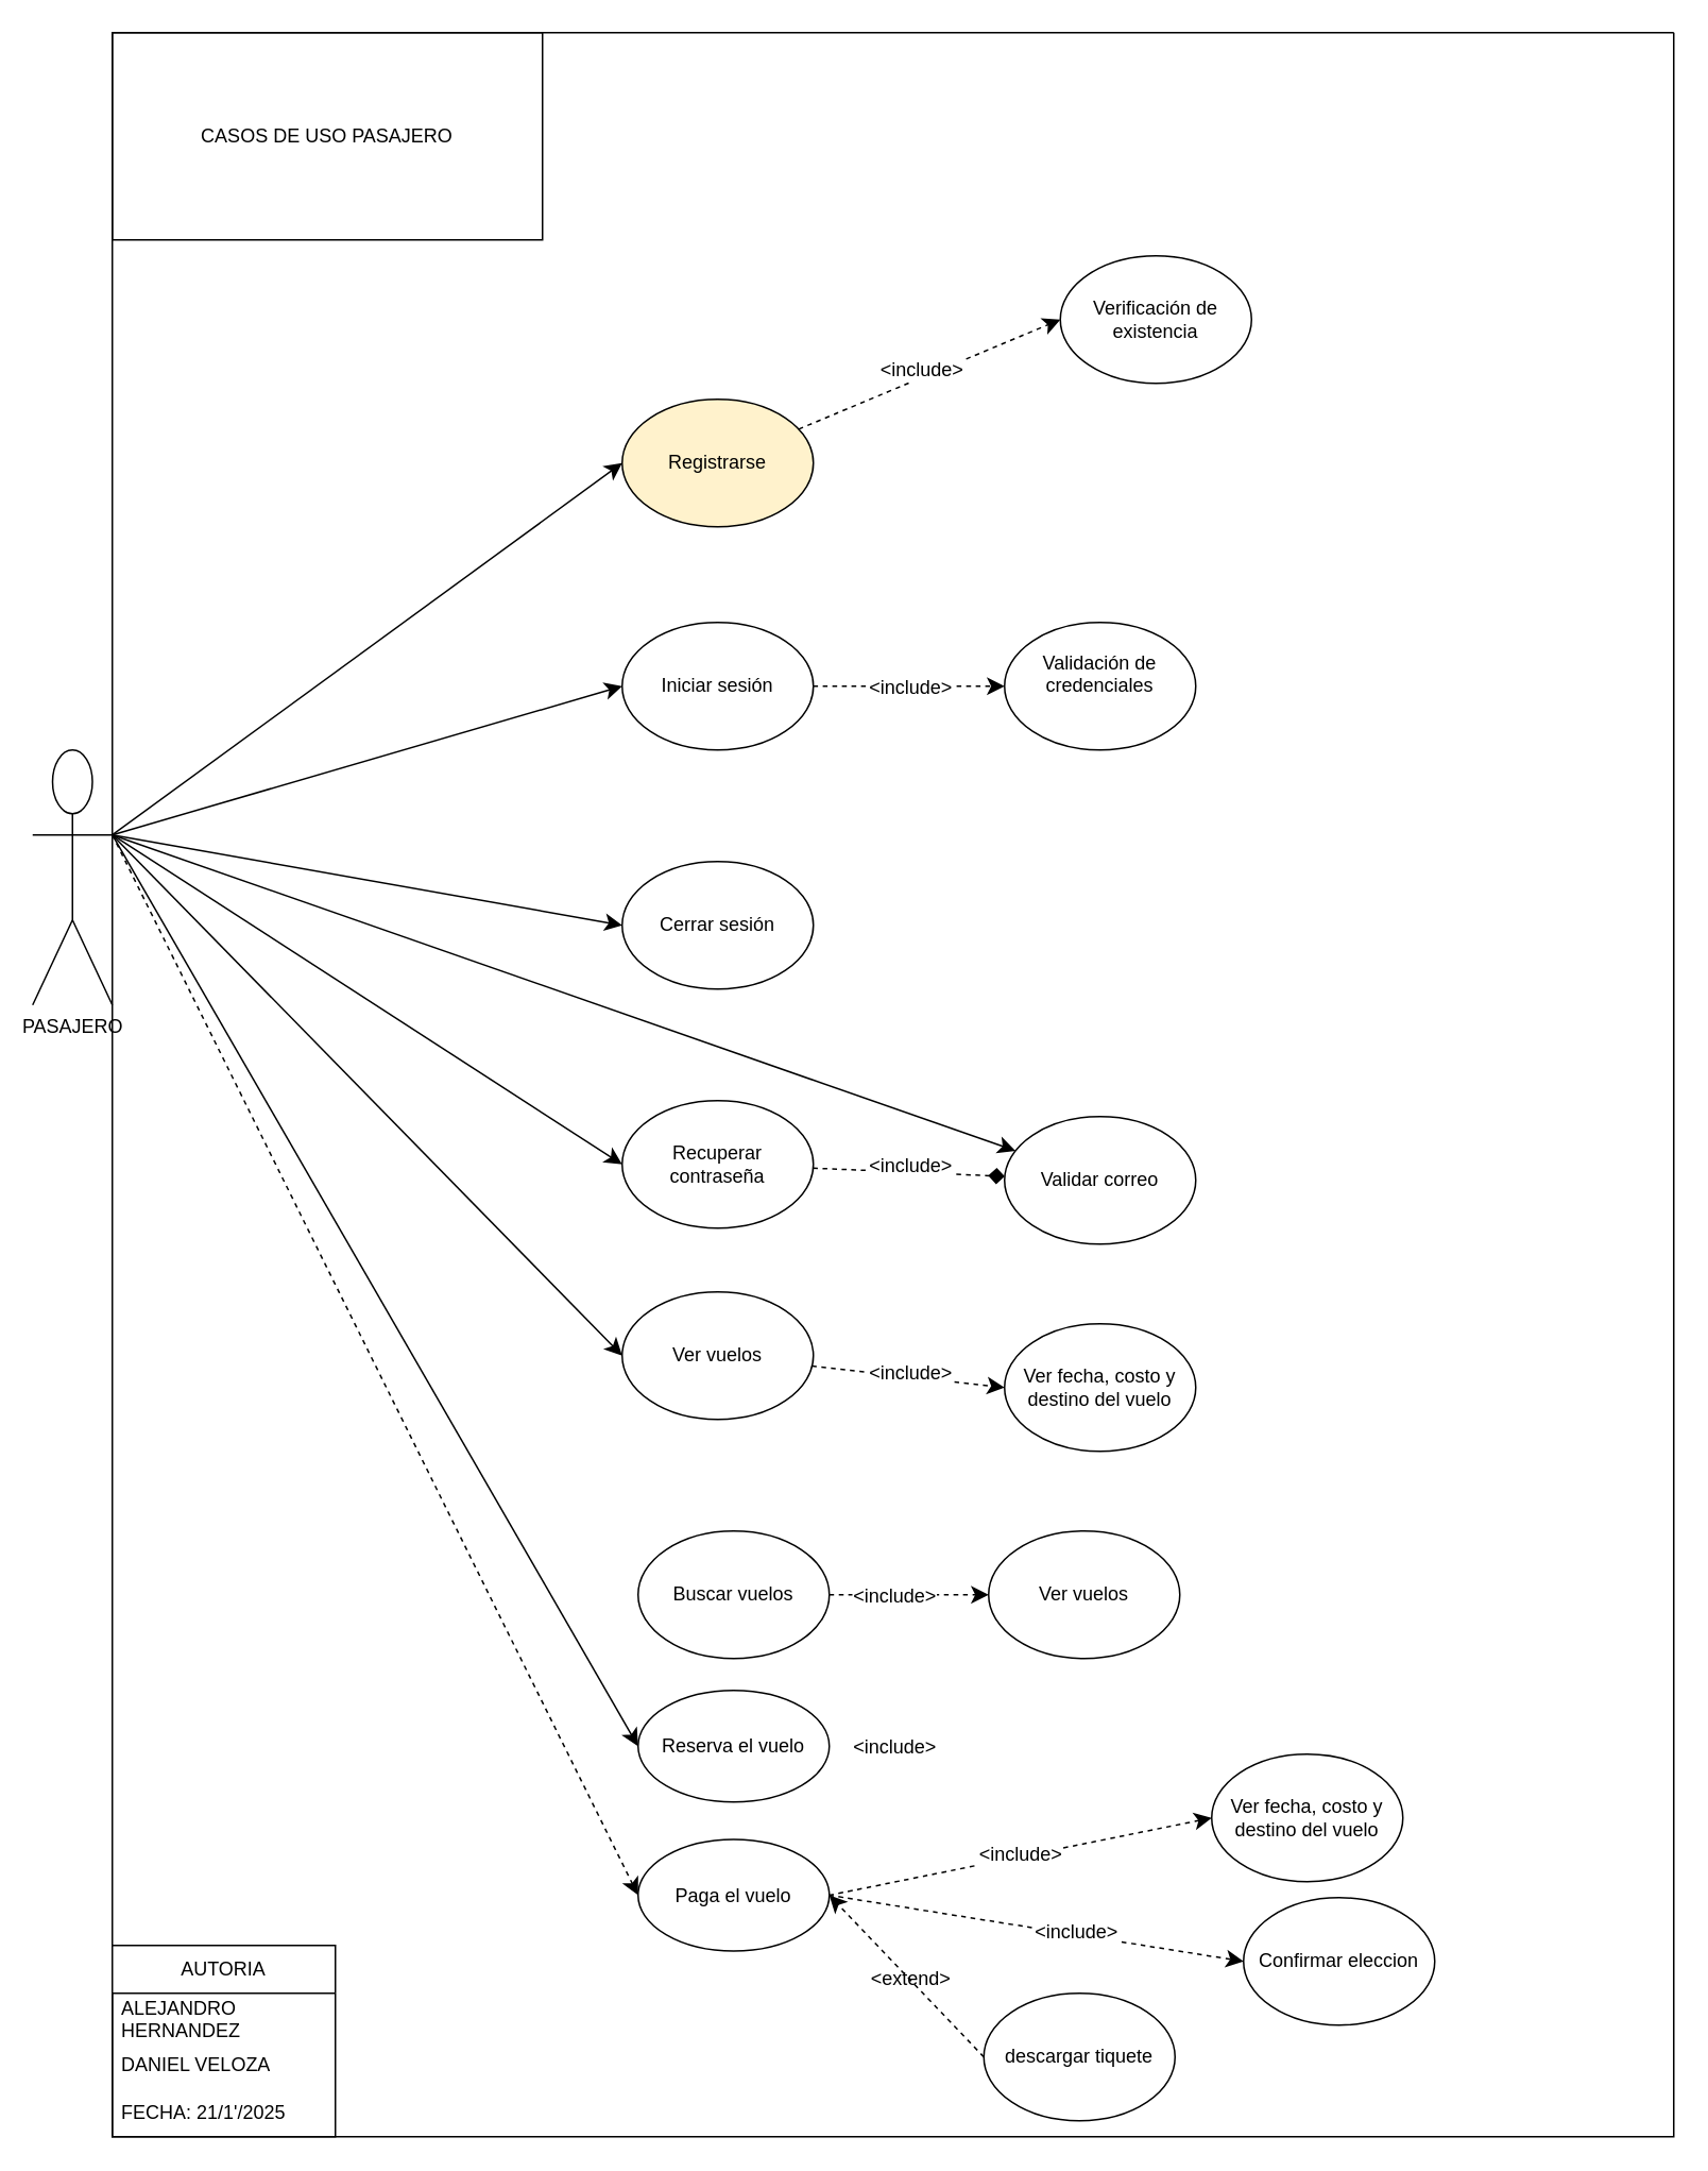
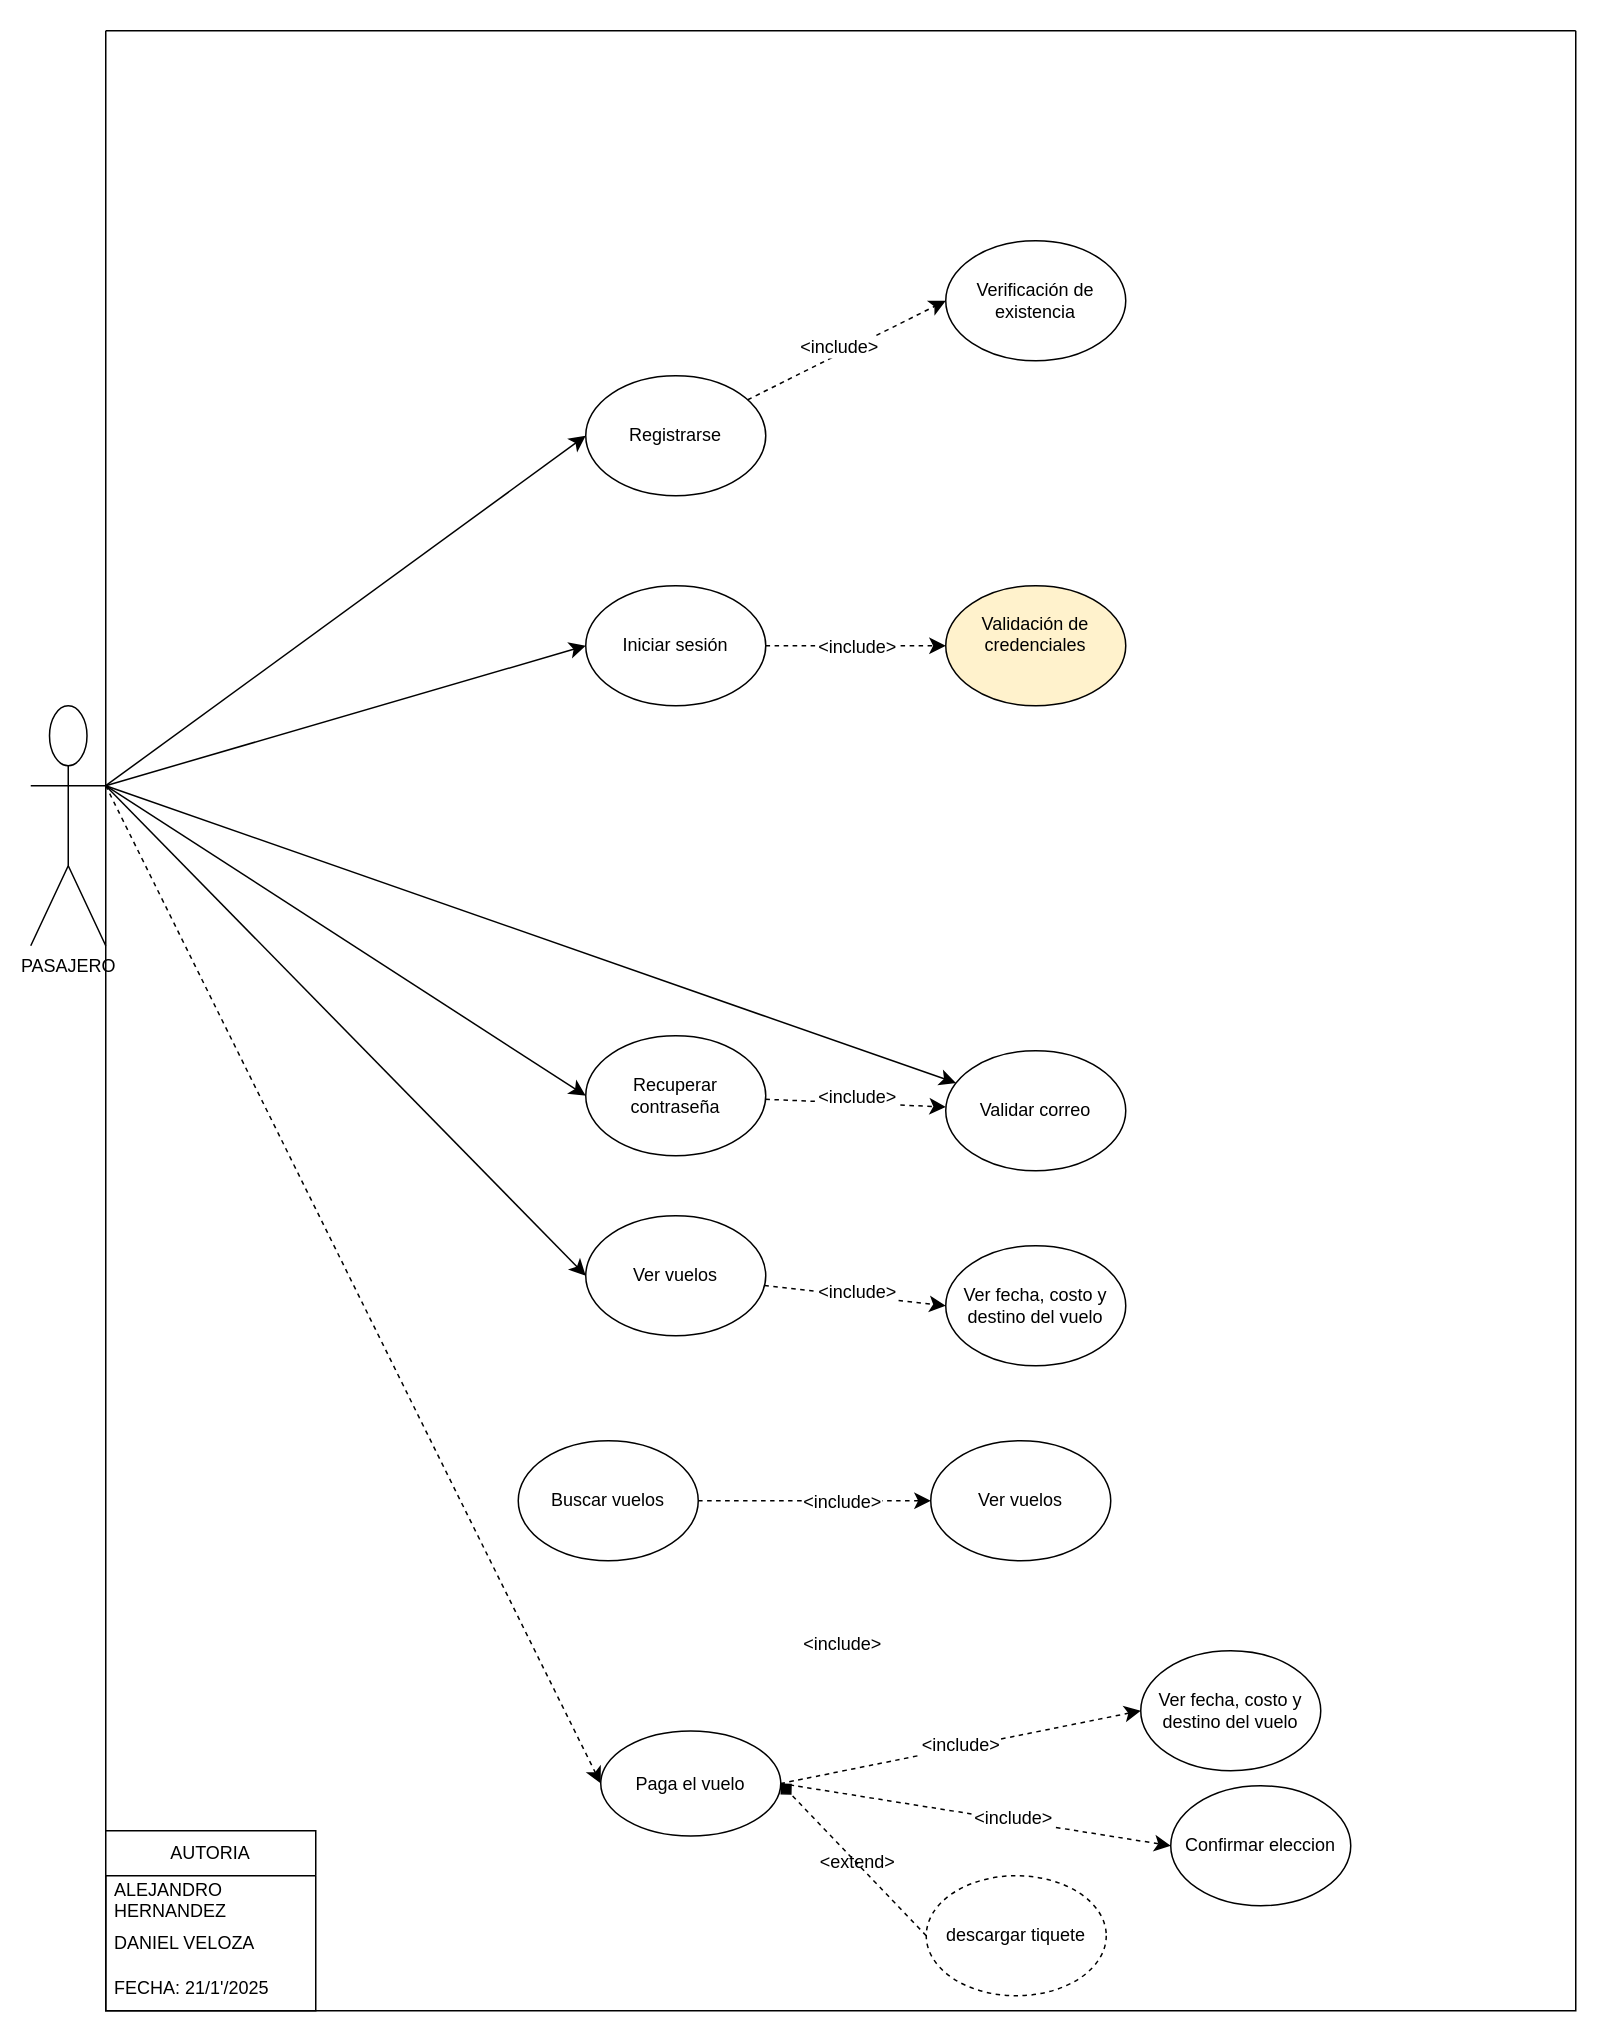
- <mxCell id="30" value="CASOS DE USO PASAJERO" style="rounded=0;whiteSpace=wrap;html=1;" parent="1" vertex="1"><mxGeometry x="70" y="20" width="270" height="130" as="geometry" /></mxCell>
- <mxCell id="15" value="Verificación de existencia" style="ellipse;whiteSpace=wrap;html=1;" parent="1" vertex="1"><mxGeometry x="665" y="160" width="120" height="80" as="geometry" /></mxCell>
+ <mxCell id="15" value="Verificación de existencia" style="ellipse;whiteSpace=wrap;html=1;" parent="1" vertex="1"><mxGeometry x="630" y="160" width="120" height="80" as="geometry" /></mxCell>
- <mxCell id="5" value="Registrarse" style="ellipse;whiteSpace=wrap;html=1;fillColor=#fff2cc;" parent="1" vertex="1"><mxGeometry x="390" y="250" width="120" height="80" as="geometry" /></mxCell>
+ <mxCell id="5" value="Registrarse" style="ellipse;whiteSpace=wrap;html=1;" parent="1" vertex="1"><mxGeometry x="390" y="250" width="120" height="80" as="geometry" /></mxCell>
- <mxCell id="16" value="&lt;div&gt;Validación de credenciales&lt;/div&gt;&lt;div&gt;&lt;br&gt;&lt;/div&gt;" style="ellipse;whiteSpace=wrap;html=1;" parent="1" vertex="1"><mxGeometry x="630" y="390" width="120" height="80" as="geometry" /></mxCell>
+ <mxCell id="16" value="&lt;div&gt;Validación de credenciales&lt;/div&gt;&lt;div&gt;&lt;br&gt;&lt;/div&gt;" style="ellipse;whiteSpace=wrap;html=1;fillColor=#fff2cc;" parent="1" vertex="1"><mxGeometry x="630" y="390" width="120" height="80" as="geometry" /></mxCell>
- <mxCell id="13" value="" style="endArrow=classic;html=1;rounded=0;fontSize=12;startSize=8;endSize=8;curved=1;entryX=0;entryY=0.5;entryDx=0;entryDy=0;exitX=1;exitY=0.333;exitDx=0;exitDy=0;exitPerimeter=0;" parent="1" source="2" target="8" edge="1"><mxGeometry width="50" height="50" relative="1" as="geometry"><mxPoint x="80" y="520" as="sourcePoint" /><mxPoint x="200" y="490" as="targetPoint" /></mxGeometry></mxCell>
- <mxCell id="8" value="Cerrar sesión" style="ellipse;whiteSpace=wrap;html=1;" parent="1" vertex="1"><mxGeometry x="390" y="540" width="120" height="80" as="geometry" /></mxCell>
- <mxCell id="9" style="edgeStyle=none;curved=1;rounded=0;orthogonalLoop=1;jettySize=auto;html=1;fontSize=12;startSize=8;endSize=8;dashed=1;endArrow=diamond;" parent="1" source="10" target="17" edge="1"><mxGeometry relative="1" as="geometry" /></mxCell>
+ <mxCell id="9" style="edgeStyle=none;curved=1;rounded=0;orthogonalLoop=1;jettySize=auto;html=1;fontSize=12;startSize=8;endSize=8;dashed=1;" parent="1" source="10" target="17" edge="1"><mxGeometry relative="1" as="geometry" /></mxCell>
- <mxCell id="33" value="" style="endArrow=classic;html=1;rounded=0;fontSize=12;startSize=8;endSize=8;curved=1;entryX=0;entryY=0.5;entryDx=0;entryDy=0;exitX=1;exitY=0.333;exitDx=0;exitDy=0;exitPerimeter=0;" parent="1" source="2" target="31" edge="1"><mxGeometry width="50" height="50" relative="1" as="geometry"><mxPoint x="80" y="533" as="sourcePoint" /><mxPoint x="410" y="1010" as="targetPoint" /></mxGeometry></mxCell>
- <mxCell id="22" value="Buscar vuelos" style="ellipse;whiteSpace=wrap;html=1;" parent="1" vertex="1"><mxGeometry x="400" y="960" width="120" height="80" as="geometry" /></mxCell>
+ <mxCell id="22" value="Buscar vuelos" style="ellipse;whiteSpace=wrap;html=1;" parent="1" vertex="1"><mxGeometry x="345" y="960" width="120" height="80" as="geometry" /></mxCell>
- <mxCell id="31" value="Reserva el vuelo" style="ellipse;whiteSpace=wrap;html=1;" parent="1" vertex="1"><mxGeometry x="400" y="1060" width="120" height="70" as="geometry" /></mxCell>
- <mxCell id="48" style="edgeStyle=none;curved=1;rounded=0;orthogonalLoop=1;jettySize=auto;html=1;entryX=1;entryY=0.5;entryDx=0;entryDy=0;fontSize=12;startSize=8;endSize=8;dashed=1;exitX=0;exitY=0.5;exitDx=0;exitDy=0;" parent="1" source="44" target="32" edge="1"><mxGeometry relative="1" as="geometry"><mxPoint x="790" y="1240" as="sourcePoint" /><mxPoint x="530" y="1199" as="targetPoint" /></mxGeometry></mxCell>
+ <mxCell id="48" style="edgeStyle=none;curved=1;rounded=0;orthogonalLoop=1;jettySize=auto;html=1;entryX=1;entryY=0.5;entryDx=0;entryDy=0;fontSize=12;startSize=8;endSize=8;dashed=1;exitX=0;exitY=0.5;exitDx=0;exitDy=0;endArrow=diamond;" parent="1" source="44" target="32" edge="1"><mxGeometry relative="1" as="geometry"><mxPoint x="790" y="1240" as="sourcePoint" /><mxPoint x="530" y="1199" as="targetPoint" /></mxGeometry></mxCell>
- <mxCell id="44" value="descargar tiquete" style="ellipse;whiteSpace=wrap;html=1;" parent="39" vertex="1"><mxGeometry x="547" y="1230" width="120" height="80" as="geometry" /></mxCell>
+ <mxCell id="44" value="descargar tiquete" style="ellipse;whiteSpace=wrap;html=1;dashed=1;" parent="39" vertex="1"><mxGeometry x="547" y="1230" width="120" height="80" as="geometry" /></mxCell>
